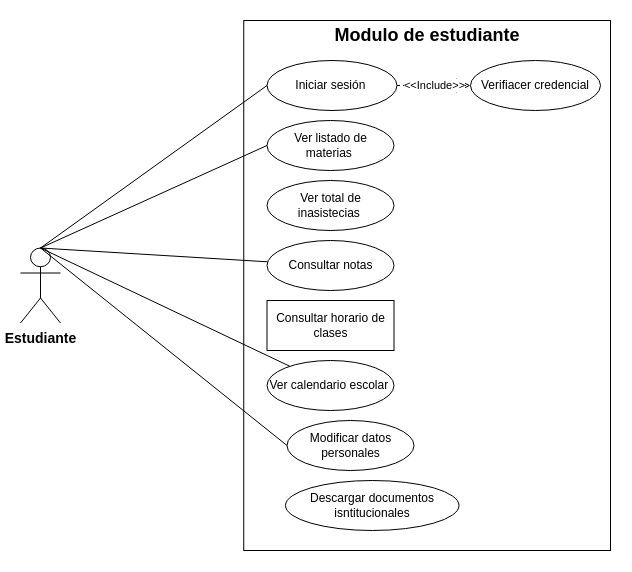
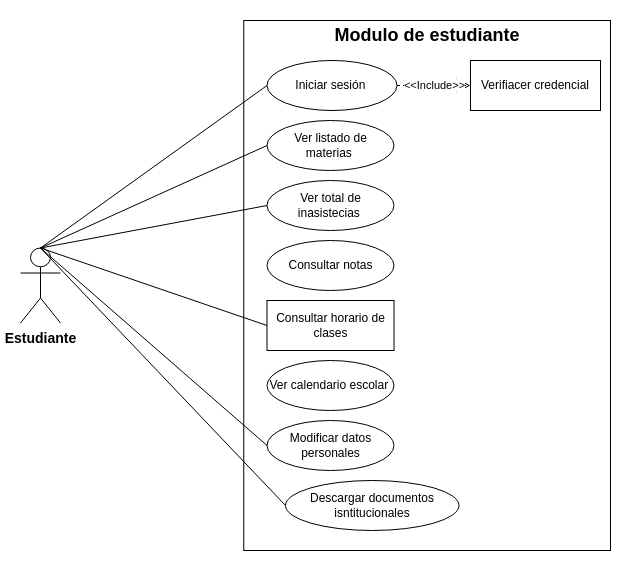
- <mxCell id="5" value="Verifiacer credencial" style="ellipse;whiteSpace=wrap;html=1;" vertex="1" parent="1"><mxGeometry x="470" y="60" width="130" height="50" as="geometry" /></mxCell>
+ <mxCell id="5" value="Verifiacer credencial" style="whiteSpace=wrap;html=1;rounded=0;" vertex="1" parent="1"><mxGeometry x="470" y="60" width="130" height="50" as="geometry" /></mxCell>
+ <mxCell id="17" value="" style="endArrow=none;html=1;rounded=0;exitX=0.5;exitY=0;exitDx=0;exitDy=0;exitPerimeter=0;entryX=0;entryY=0.5;entryDx=0;entryDy=0;" edge="1" parent="1" source="14" target="8"><mxGeometry width="50" height="50" relative="1" as="geometry"><mxPoint x="120" y="290" as="sourcePoint" /><mxPoint x="170" y="240" as="targetPoint" /></mxGeometry></mxCell>
- <mxCell id="18" value="" style="endArrow=none;html=1;rounded=0;exitX=0.5;exitY=0;exitDx=0;exitDy=0;exitPerimeter=0;" edge="1" parent="1" source="14" target="9"><mxGeometry width="50" height="50" relative="1" as="geometry"><mxPoint x="110" y="330" as="sourcePoint" /><mxPoint x="160" y="280" as="targetPoint" /></mxGeometry></mxCell>
+ <mxCell id="18" value="" style="endArrow=none;html=1;rounded=0;exitX=0.5;exitY=0;exitDx=0;exitDy=0;exitPerimeter=0;entryX=0;entryY=0.5;entryDx=0;entryDy=0;" edge="1" parent="1" source="14" target="10"><mxGeometry width="50" height="50" relative="1" as="geometry"><mxPoint x="110" y="330" as="sourcePoint" /><mxPoint x="160" y="280" as="targetPoint" /></mxGeometry></mxCell>
- <mxCell id="20" value="" style="endArrow=none;html=1;rounded=0;exitX=0.5;exitY=0;exitDx=0;exitDy=0;exitPerimeter=0;" edge="1" parent="1" source="14" target="11"><mxGeometry width="50" height="50" relative="1" as="geometry"><mxPoint x="130" y="430" as="sourcePoint" /><mxPoint x="180" y="380" as="targetPoint" /></mxGeometry></mxCell>
+ <mxCell id="20" value="" style="endArrow=none;html=1;rounded=0;exitX=0.5;exitY=0;exitDx=0;exitDy=0;exitPerimeter=0;entryX=0;entryY=0.5;entryDx=0;entryDy=0;" edge="1" parent="1" source="14" target="13"><mxGeometry width="50" height="50" relative="1" as="geometry"><mxPoint x="130" y="430" as="sourcePoint" /><mxPoint x="180" y="380" as="targetPoint" /></mxGeometry></mxCell>
- <mxCell id="12" value="Modificar datos personales" style="ellipse;whiteSpace=wrap;html=1;" vertex="1" parent="1"><mxGeometry x="286.5" y="420" width="127" height="50" as="geometry" /></mxCell>
+ <mxCell id="12" value="Modificar datos personales" style="ellipse;whiteSpace=wrap;html=1;" vertex="1" parent="1"><mxGeometry x="266.5" y="420" width="127" height="50" as="geometry" /></mxCell>
